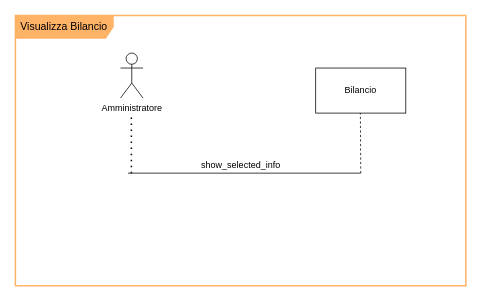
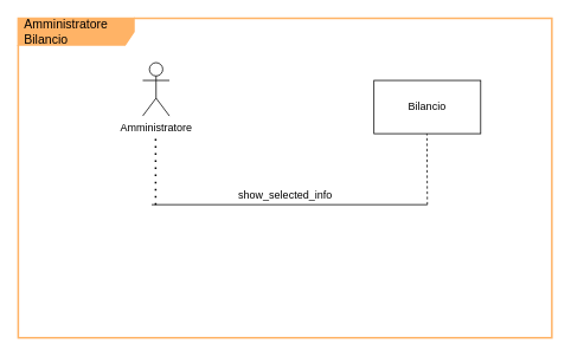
- <mxCell id="8" value="&lt;font style=&quot;font-size: 14px&quot;&gt;Visualizza Bilancio&lt;/font&gt;" style="shape=umlFrame;whiteSpace=wrap;html=1;width=130;height=30;boundedLbl=1;verticalAlign=middle;align=left;spacingLeft=5;fillColor=#FFB366;strokeColor=#FFB366;strokeWidth=2;" vertex="1" parent="1"><mxGeometry x="20" y="20" width="600" height="360" as="geometry" /></mxCell>
+ <mxCell id="8" value="&lt;font style=&quot;font-size: 14px&quot;&gt;Amministratore Bilancio&lt;/font&gt;" style="shape=umlFrame;whiteSpace=wrap;html=1;width=130;height=30;boundedLbl=1;verticalAlign=middle;align=left;spacingLeft=5;fillColor=#FFB366;strokeColor=#FFB366;strokeWidth=2;" vertex="1" parent="1"><mxGeometry x="20" y="20" width="600" height="360" as="geometry" /></mxCell>
